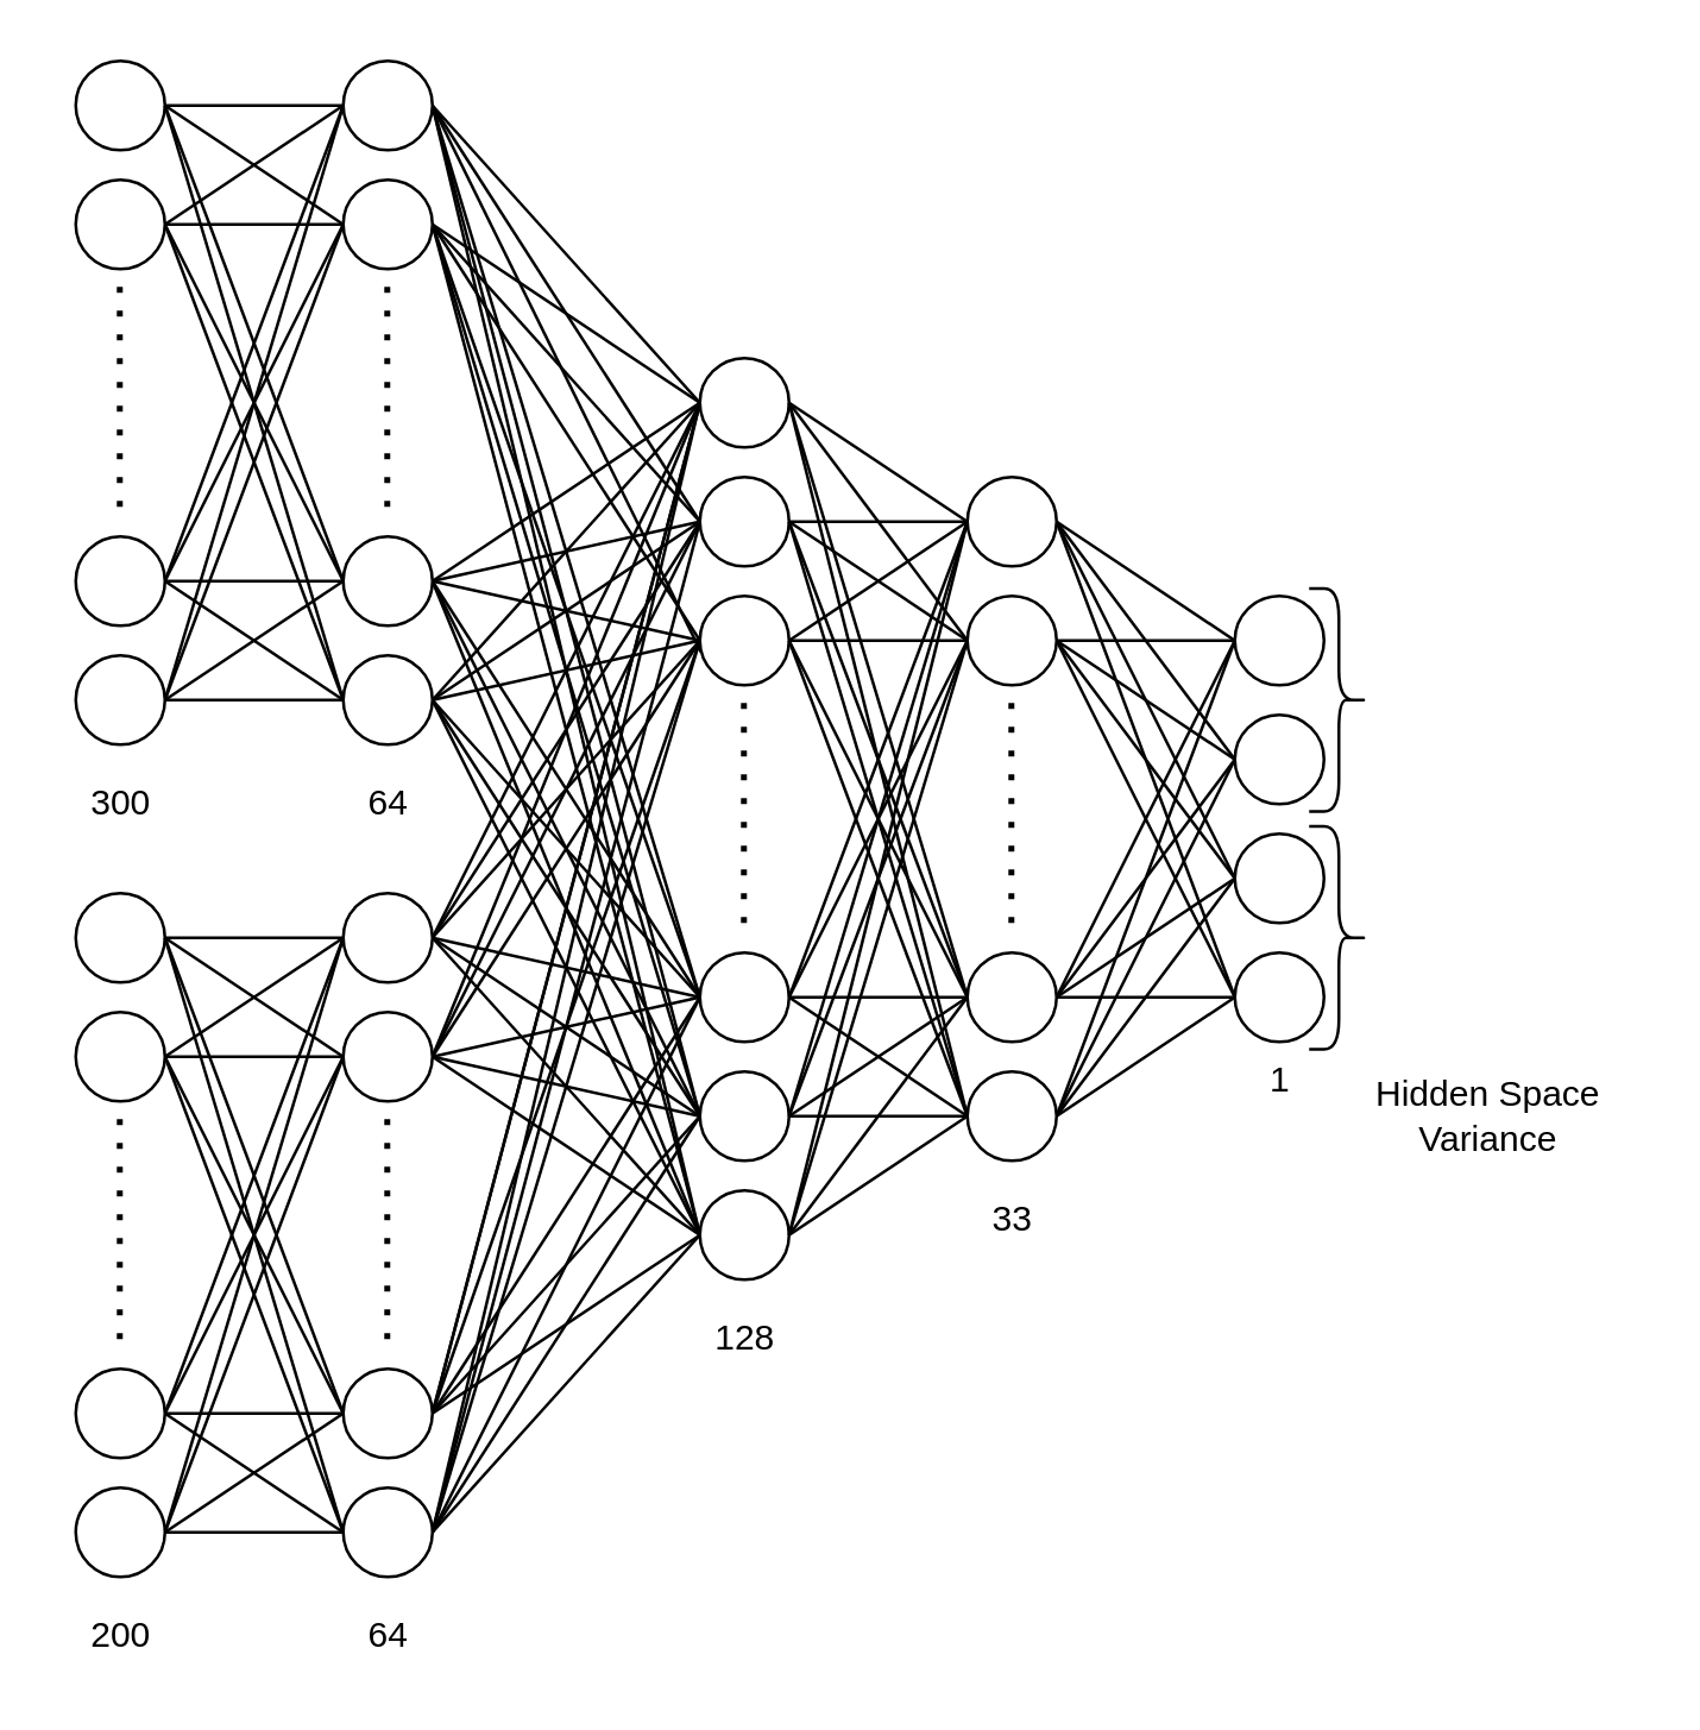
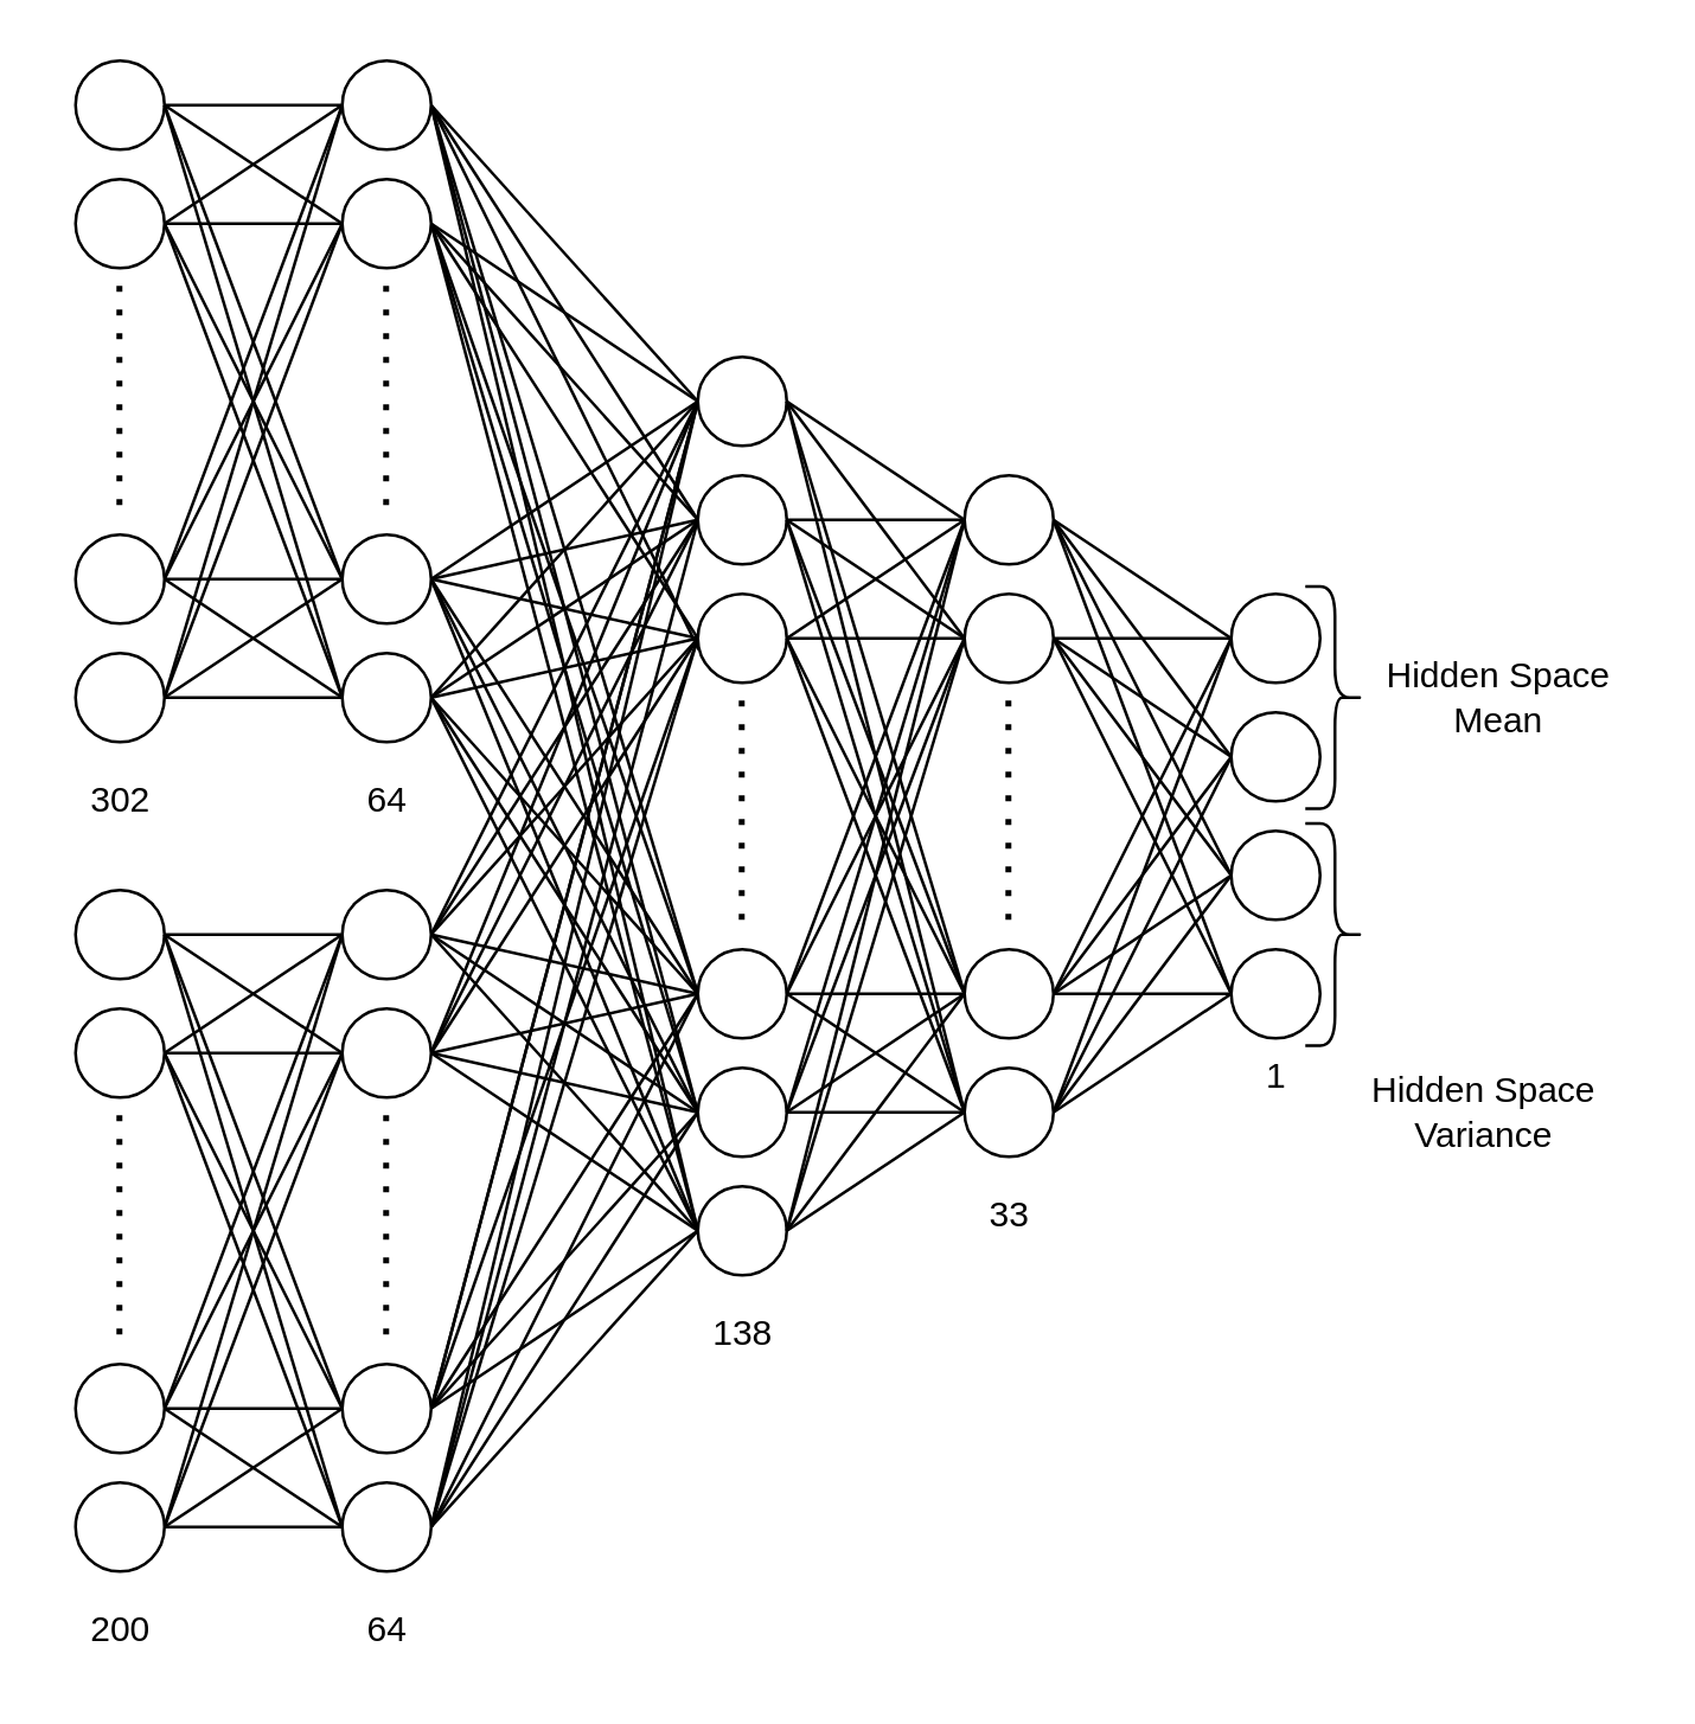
+ <mxCell id="170" value="Hidden Space &lt;br&gt;Mean" style="text;html=1;align=center;verticalAlign=middle;resizable=0;points=[];autosize=1;strokeColor=none;fillColor=none;" vertex="1" parent="1"><mxGeometry x="460" y="220" width="90" height="30" as="geometry" /></mxCell>
- <mxCell id="165" value="300" style="text;html=1;align=center;verticalAlign=middle;resizable=0;points=[];autosize=1;strokeColor=none;fillColor=none;" vertex="1" parent="1"><mxGeometry x="20" y="260" width="40" height="20" as="geometry" /></mxCell>
+ <mxCell id="165" value="302" style="text;html=1;align=center;verticalAlign=middle;resizable=0;points=[];autosize=1;strokeColor=none;fillColor=none;" vertex="1" parent="1"><mxGeometry x="20" y="260" width="40" height="20" as="geometry" /></mxCell>
- <mxCell id="161" value="128" style="text;html=1;align=center;verticalAlign=middle;resizable=0;points=[];autosize=1;strokeColor=none;fillColor=none;" vertex="1" parent="1"><mxGeometry x="230" y="440" width="40" height="20" as="geometry" /></mxCell>
+ <mxCell id="161" value="138" style="text;html=1;align=center;verticalAlign=middle;resizable=0;points=[];autosize=1;strokeColor=none;fillColor=none;" vertex="1" parent="1"><mxGeometry x="230" y="440" width="40" height="20" as="geometry" /></mxCell>
